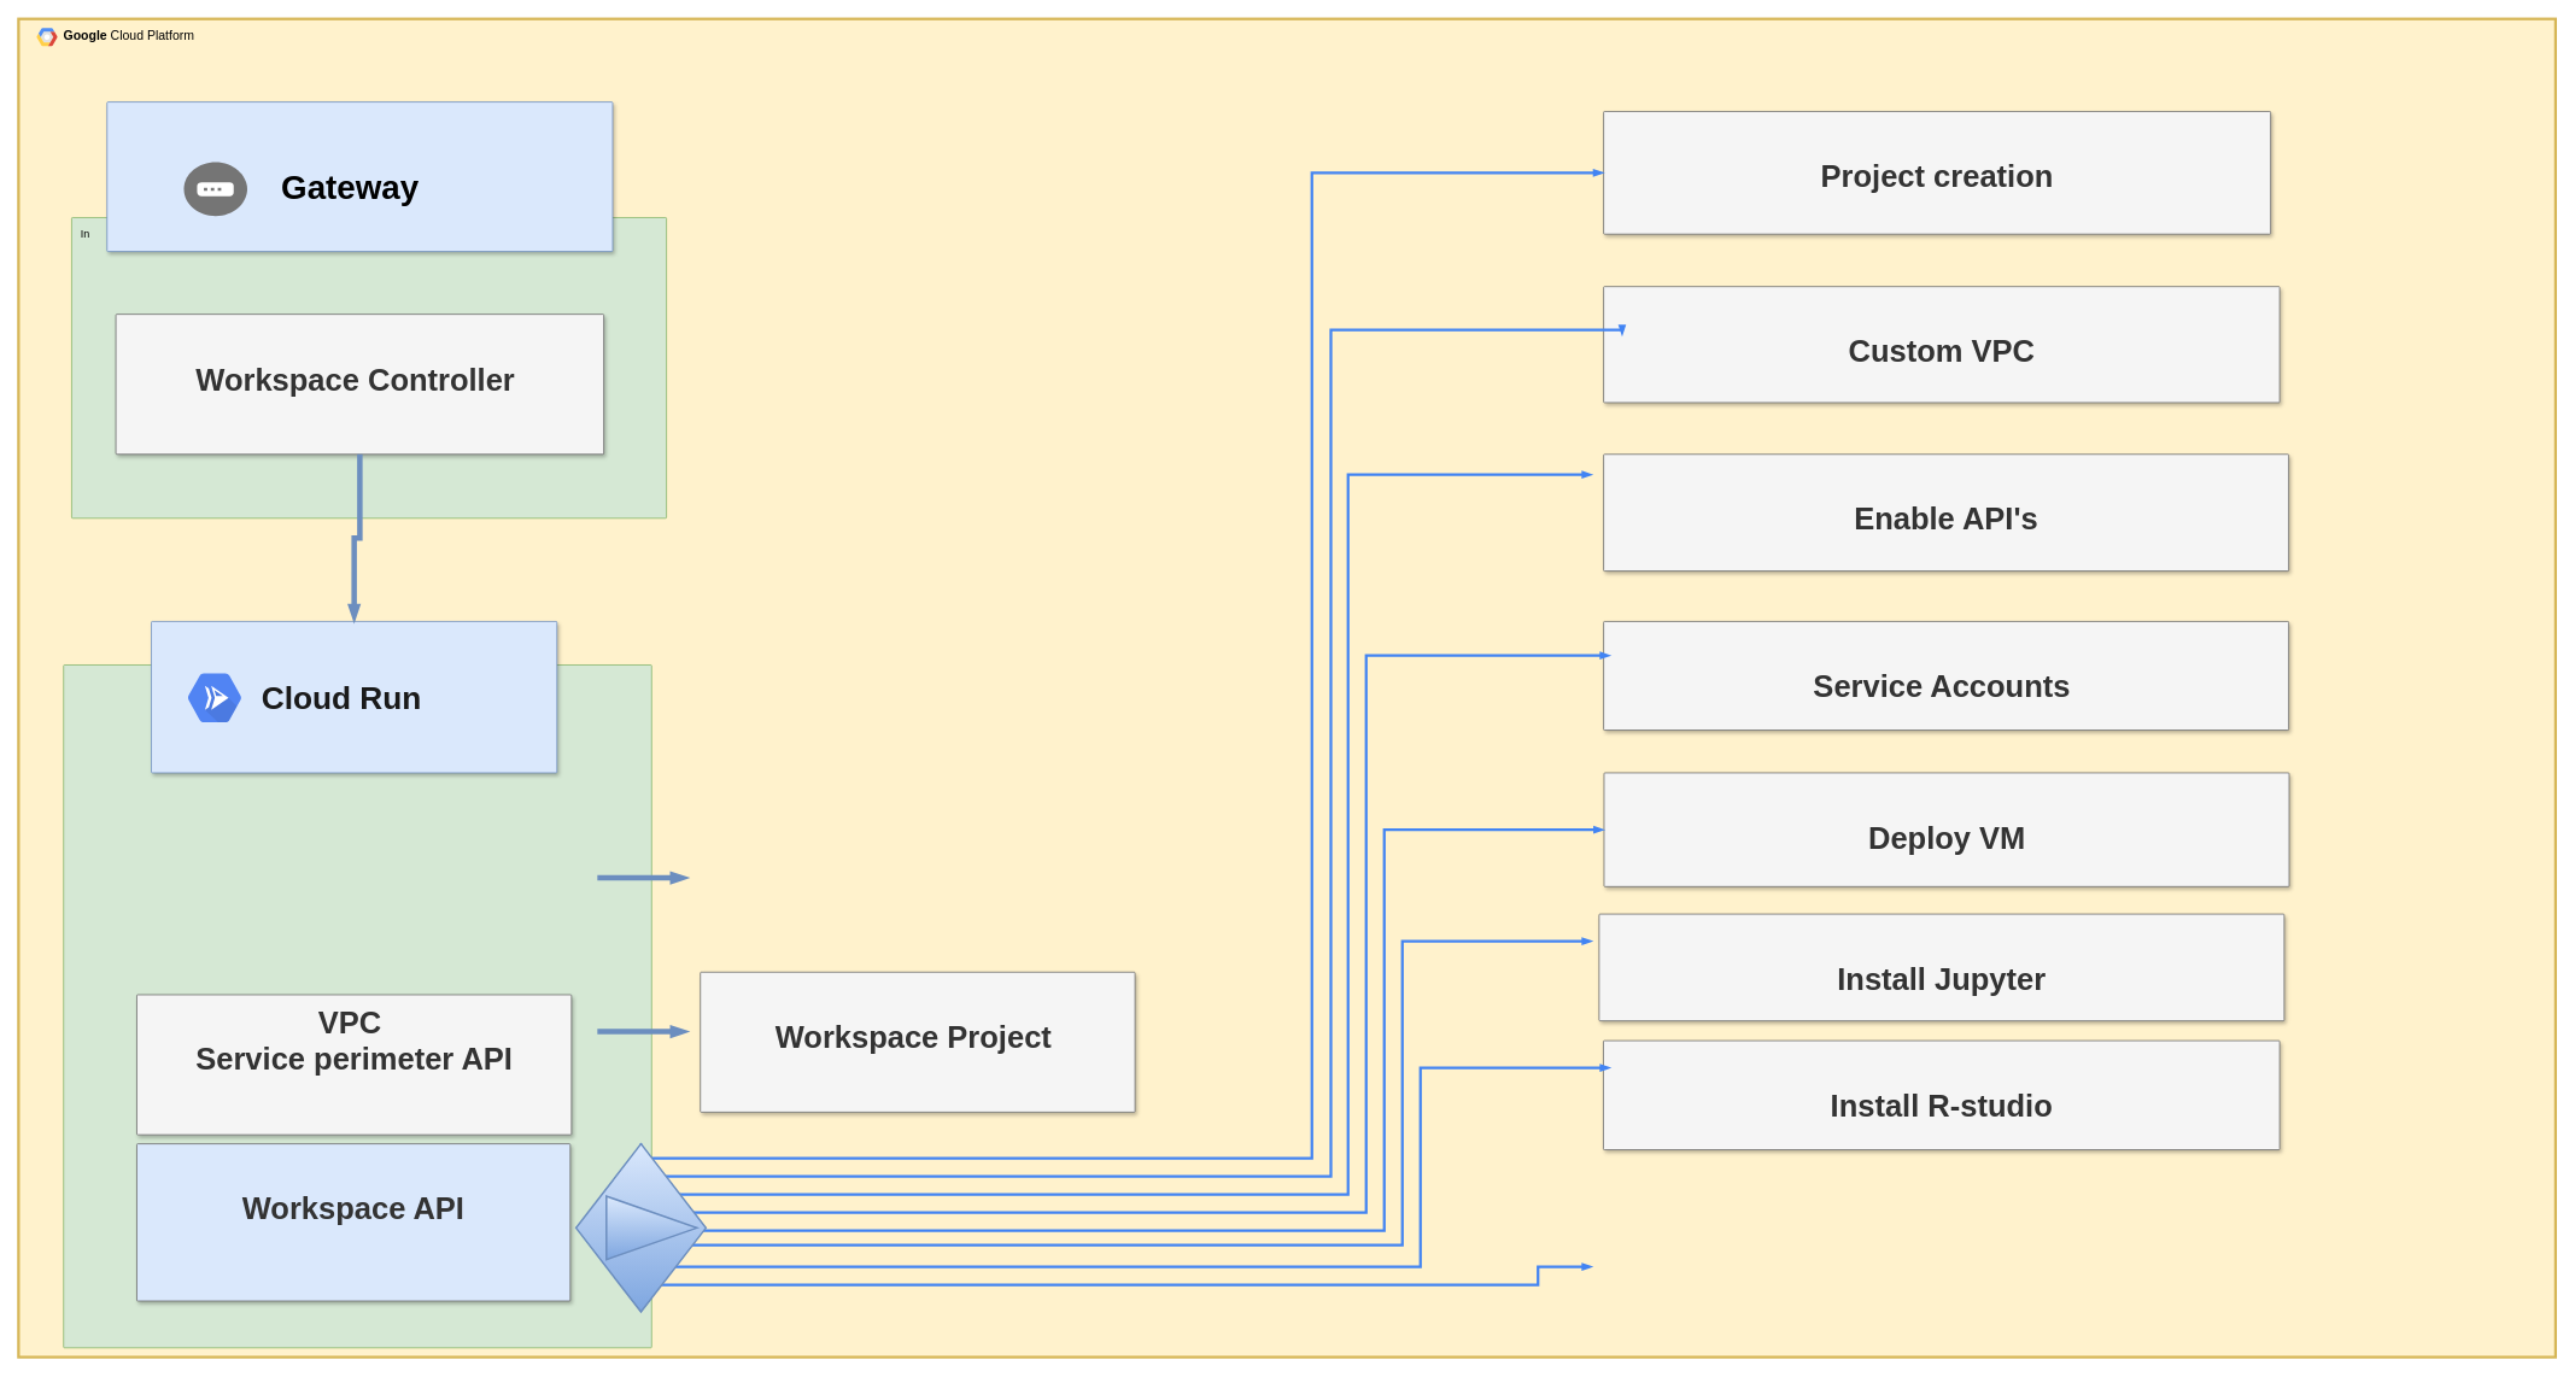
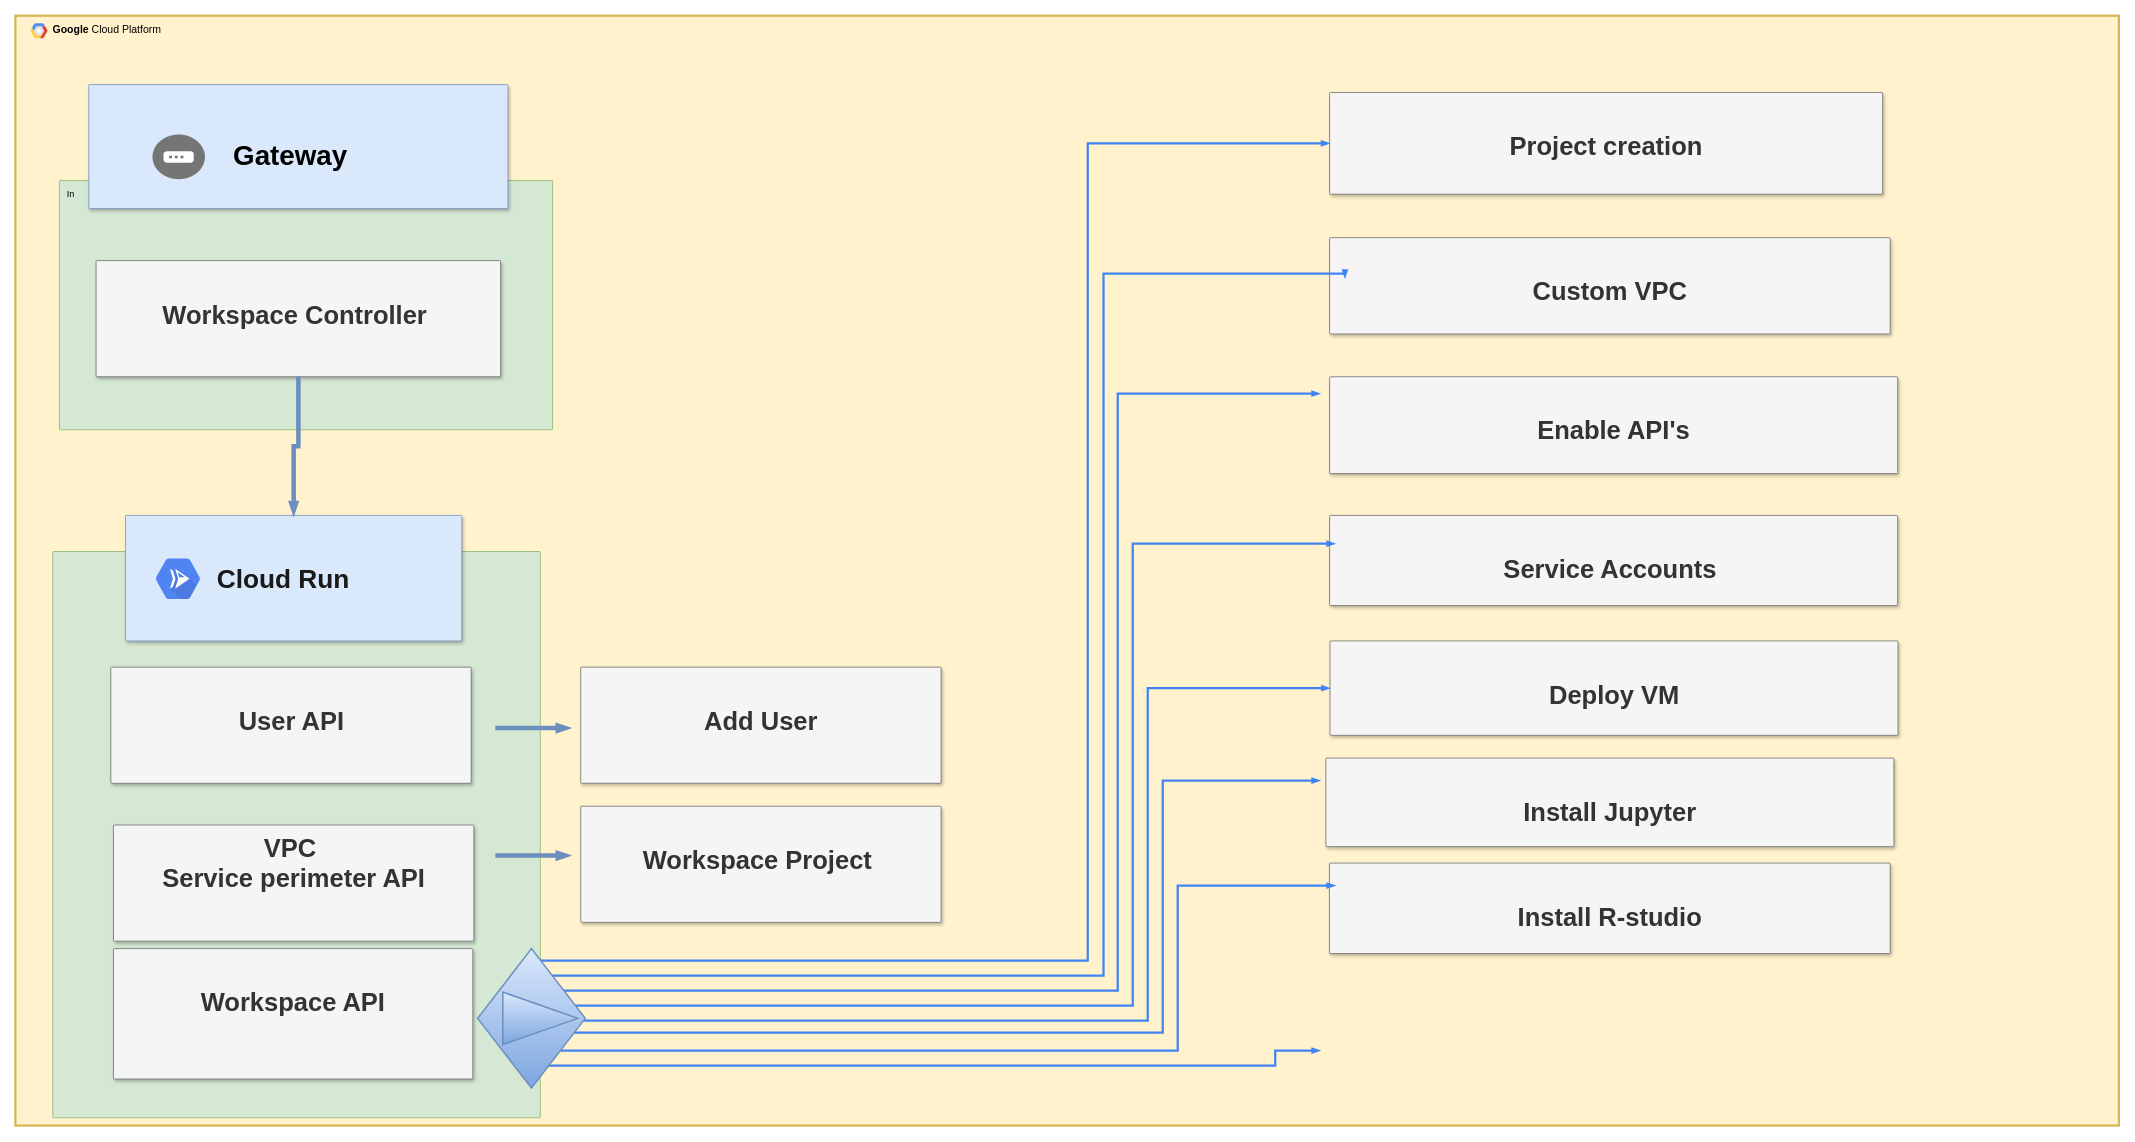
+ <mxCell id="12" value="&lt;span style=&quot;font-size: 34px&quot;&gt;&lt;b&gt;&lt;br&gt;User API&lt;/b&gt;&lt;/span&gt;" style="sketch=0;points=[[0,0,0],[0.25,0,0],[0.5,0,0],[0.75,0,0],[1,0,0],[1,0.25,0],[1,0.5,0],[1,0.75,0],[1,1,0],[0.75,1,0],[0.5,1,0],[0.25,1,0],[0,1,0],[0,0.75,0],[0,0.5,0],[0,0.25,0]];rounded=1;absoluteArcSize=1;arcSize=2;html=1;strokeColor=#666666;shadow=1;dashed=0;fontSize=12;align=center;verticalAlign=top;spacing=10;spacingTop=-4;fillColor=#f5f5f5;fontColor=#333333;" parent="2" vertex="1"><mxGeometry x="127.282" y="868.691" width="480.542" height="154.851" as="geometry" /></mxCell>
+ <mxCell id="15" value="&lt;span style=&quot;font-size: 34px&quot;&gt;&lt;b&gt;&lt;br&gt;Add User&lt;br&gt;&lt;/b&gt;&lt;/span&gt;" style="sketch=0;points=[[0,0,0],[0.25,0,0],[0.5,0,0],[0.75,0,0],[1,0,0],[1,0.25,0],[1,0.5,0],[1,0.75,0],[1,1,0],[0.75,1,0],[0.5,1,0],[0.25,1,0],[0,1,0],[0,0.75,0],[0,0.5,0],[0,0.25,0]];rounded=1;absoluteArcSize=1;arcSize=2;html=1;strokeColor=#666666;shadow=1;dashed=0;fontSize=12;align=center;verticalAlign=top;spacing=10;spacingTop=-4;fillColor=#f5f5f5;fontColor=#333333;" parent="2" vertex="1"><mxGeometry x="753.879" y="868.691" width="480.542" height="154.851" as="geometry" /></mxCell>
- <mxCell id="14" value="&lt;span style=&quot;font-size: 34px&quot;&gt;&lt;b&gt;&lt;br&gt;Workspace API&lt;br&gt;&lt;/b&gt;&lt;/span&gt;" style="sketch=0;points=[[0,0,0],[0.25,0,0],[0.5,0,0],[0.75,0,0],[1,0,0],[1,0.25,0],[1,0.5,0],[1,0.75,0],[1,1,0],[0.75,1,0],[0.5,1,0],[0.25,1,0],[0,1,0],[0,0.75,0],[0,0.5,0],[0,0.25,0]];rounded=1;absoluteArcSize=1;arcSize=2;html=1;strokeColor=#666666;shadow=1;dashed=0;fontSize=12;align=center;verticalAlign=top;spacing=10;spacingTop=-4;fillColor=#dae8fc;fontColor=#333333;" parent="2" vertex="1"><mxGeometry x="130.82" y="1244.049" width="479.18" height="173.853" as="geometry" /></mxCell>
+ <mxCell id="14" value="&lt;span style=&quot;font-size: 34px&quot;&gt;&lt;b&gt;&lt;br&gt;Workspace API&lt;br&gt;&lt;/b&gt;&lt;/span&gt;" style="sketch=0;points=[[0,0,0],[0.25,0,0],[0.5,0,0],[0.75,0,0],[1,0,0],[1,0.25,0],[1,0.5,0],[1,0.75,0],[1,1,0],[0.75,1,0],[0.5,1,0],[0.25,1,0],[0,1,0],[0,0.75,0],[0,0.5,0],[0,0.25,0]];rounded=1;absoluteArcSize=1;arcSize=2;html=1;strokeColor=#666666;shadow=1;dashed=0;fontSize=12;align=center;verticalAlign=top;spacing=10;spacingTop=-4;fillColor=#f5f5f5;fontColor=#333333;" parent="2" vertex="1"><mxGeometry x="130.82" y="1244.049" width="479.18" height="173.853" as="geometry" /></mxCell>
